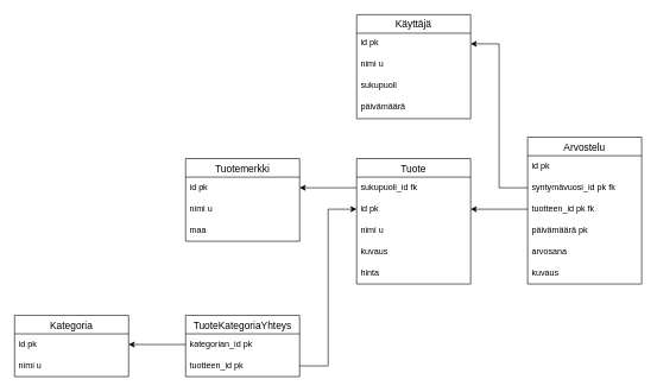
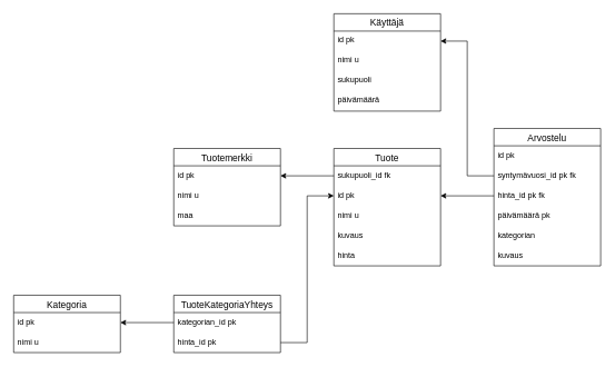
- <mxCell id="23" value="tuotteen_id pk fk" style="text;strokeColor=none;fillColor=none;spacingLeft=4;spacingRight=4;overflow=hidden;rotatable=0;points=[[0,0.5],[1,0.5]];portConstraint=eastwest;fontSize=12;" parent="20" vertex="1"><mxGeometry y="86" width="160" height="30" as="geometry" /></mxCell>
+ <mxCell id="23" value="hinta_id pk fk" style="text;strokeColor=none;fillColor=none;spacingLeft=4;spacingRight=4;overflow=hidden;rotatable=0;points=[[0,0.5],[1,0.5]];portConstraint=eastwest;fontSize=12;" parent="20" vertex="1"><mxGeometry y="86" width="160" height="30" as="geometry" /></mxCell>
- <mxCell id="25" value="arvosana" style="text;strokeColor=none;fillColor=none;spacingLeft=4;spacingRight=4;overflow=hidden;rotatable=0;points=[[0,0.5],[1,0.5]];portConstraint=eastwest;fontSize=12;" parent="20" vertex="1"><mxGeometry y="146" width="160" height="30" as="geometry" /></mxCell>
+ <mxCell id="25" value="kategorian" style="text;strokeColor=none;fillColor=none;spacingLeft=4;spacingRight=4;overflow=hidden;rotatable=0;points=[[0,0.5],[1,0.5]];portConstraint=eastwest;fontSize=12;" parent="20" vertex="1"><mxGeometry y="146" width="160" height="30" as="geometry" /></mxCell>
- <mxCell id="30" value="tuotteen_id pk" style="text;strokeColor=none;fillColor=none;spacingLeft=4;spacingRight=4;overflow=hidden;rotatable=0;points=[[0,0.5],[1,0.5]];portConstraint=eastwest;fontSize=12;" vertex="1" parent="28"><mxGeometry y="56" width="160" height="30" as="geometry" /></mxCell>
+ <mxCell id="30" value="hinta_id pk" style="text;strokeColor=none;fillColor=none;spacingLeft=4;spacingRight=4;overflow=hidden;rotatable=0;points=[[0,0.5],[1,0.5]];portConstraint=eastwest;fontSize=12;" vertex="1" parent="28"><mxGeometry y="56" width="160" height="30" as="geometry" /></mxCell>
